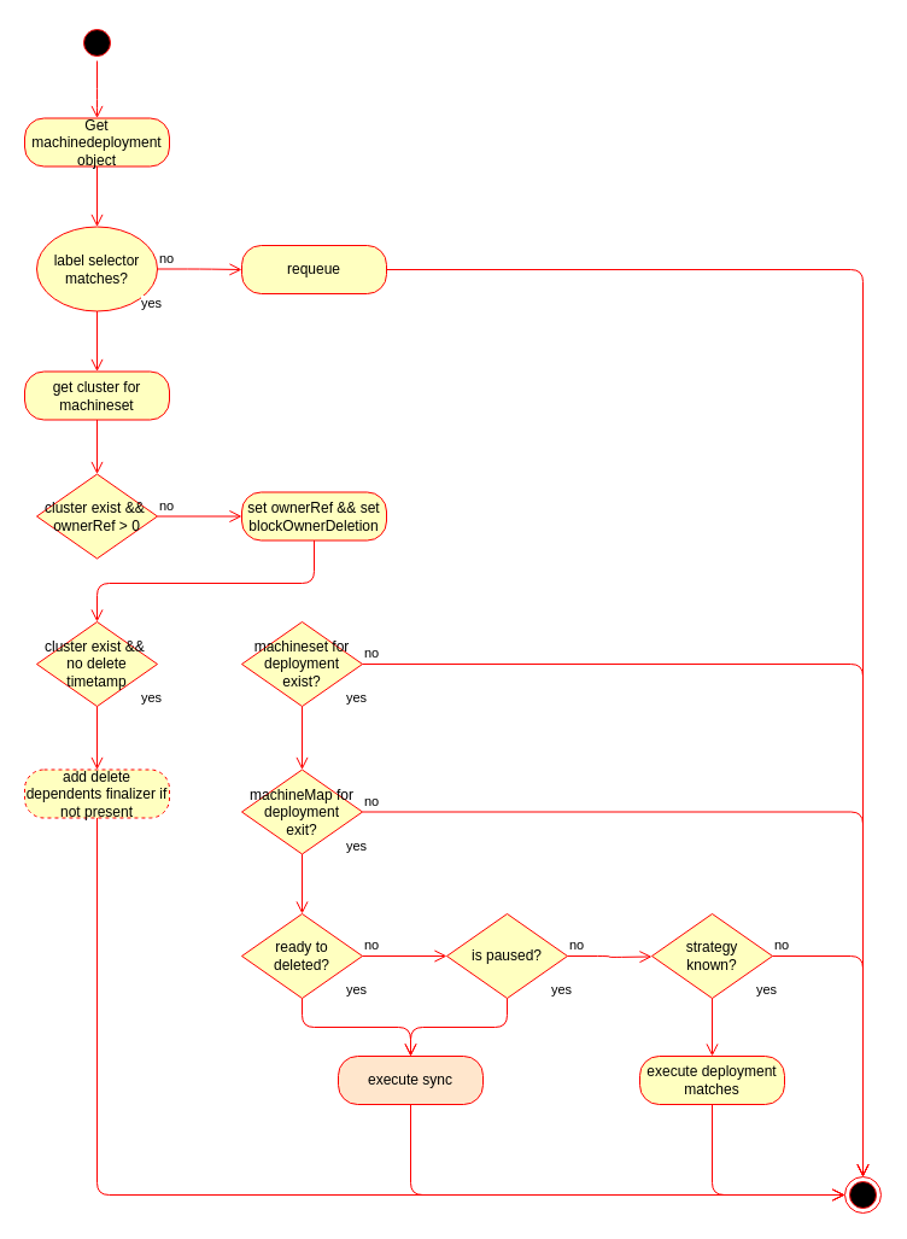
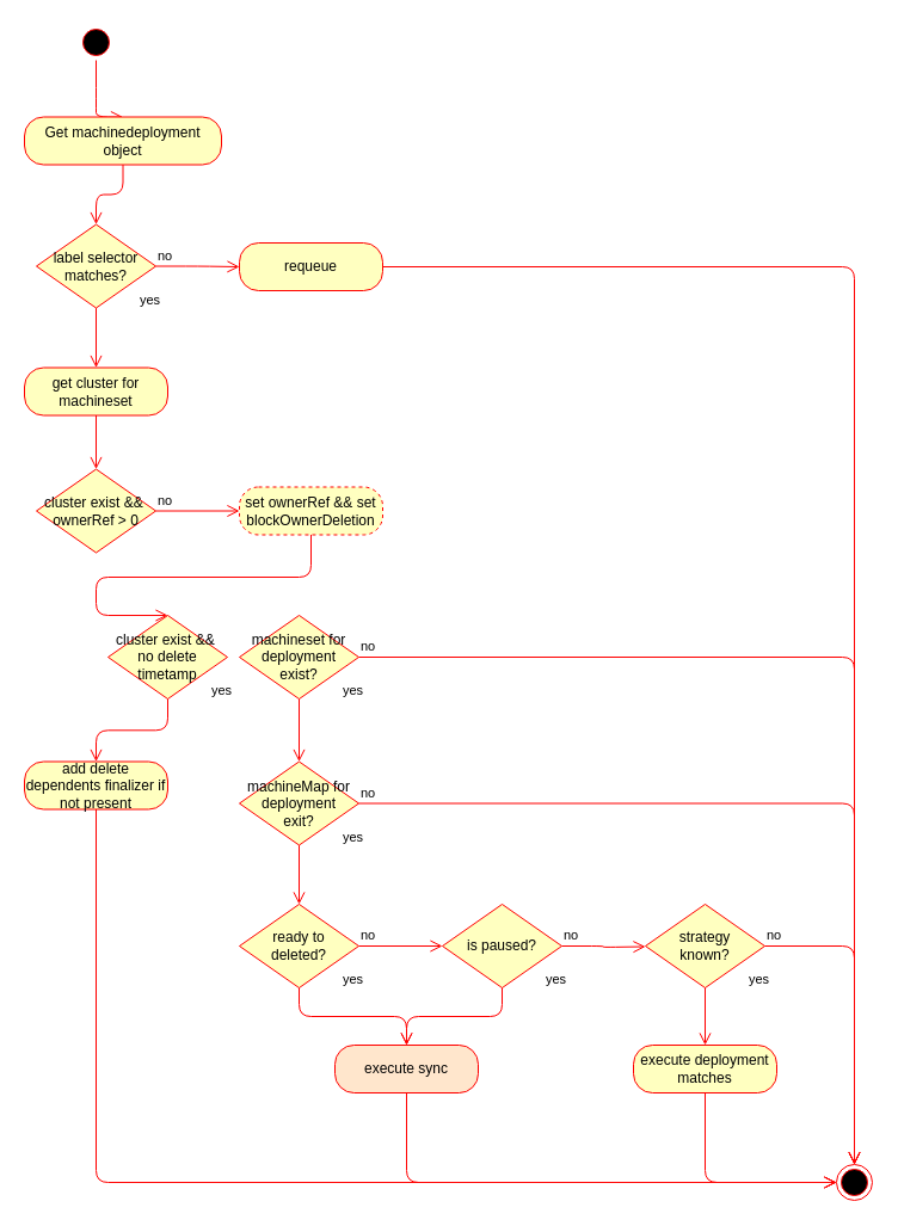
- <mxCell id="4" value="Get machinedeployment object" style="rounded=1;whiteSpace=wrap;html=1;arcSize=40;fontColor=#000000;fillColor=#ffffc0;strokeColor=#ff0000;" parent="1" vertex="1"><mxGeometry x="20" y="97.5" width="120" height="40" as="geometry" /></mxCell>
+ <mxCell id="4" value="Get machinedeployment object" style="rounded=1;whiteSpace=wrap;html=1;arcSize=40;fontColor=#000000;fillColor=#ffffc0;strokeColor=#ff0000;" parent="1" vertex="1"><mxGeometry x="20" y="97.5" width="165" height="40" as="geometry" /></mxCell>
- <mxCell id="6" value="label selector matches?&lt;br&gt;" style="ellipse;whiteSpace=wrap;html=1;fillColor=#ffffc0;strokeColor=#ff0000;" parent="1" vertex="1"><mxGeometry x="30" y="187.5" width="100" height="70" as="geometry" /></mxCell>
+ <mxCell id="6" value="label selector matches?&lt;br&gt;" style="rhombus;whiteSpace=wrap;html=1;fillColor=#ffffc0;strokeColor=#ff0000;" parent="1" vertex="1"><mxGeometry x="30" y="187.5" width="100" height="70" as="geometry" /></mxCell>
- <mxCell id="12" value="set ownerRef &amp;amp;&amp;amp; set blockOwnerDeletion" style="rounded=1;whiteSpace=wrap;html=1;arcSize=40;fontColor=#000000;fillColor=#ffffc0;strokeColor=#ff0000;" parent="1" vertex="1"><mxGeometry x="200" y="407.5" width="120" height="40" as="geometry" /></mxCell>
+ <mxCell id="12" value="set ownerRef &amp;amp;&amp;amp; set blockOwnerDeletion" style="rounded=1;whiteSpace=wrap;html=1;arcSize=40;fontColor=#000000;fillColor=#ffffc0;strokeColor=#ff0000;dashed=1;" parent="1" vertex="1"><mxGeometry x="200" y="407.5" width="120" height="40" as="geometry" /></mxCell>
- <mxCell id="14" value="cluster exist &amp;amp;&amp;amp;&amp;nbsp; no delete timetamp&lt;br&gt;" style="rhombus;whiteSpace=wrap;html=1;fillColor=#ffffc0;strokeColor=#ff0000;" parent="1" vertex="1"><mxGeometry x="30" y="515" width="100" height="70" as="geometry" /></mxCell>
+ <mxCell id="14" value="cluster exist &amp;amp;&amp;amp;&amp;nbsp; no delete timetamp&lt;br&gt;" style="rhombus;whiteSpace=wrap;html=1;fillColor=#ffffc0;strokeColor=#ff0000;" parent="1" vertex="1"><mxGeometry x="90" y="515" width="100" height="70" as="geometry" /></mxCell>
- <mxCell id="16" value="add delete dependents finalizer if not present" style="rounded=1;whiteSpace=wrap;html=1;arcSize=40;fontColor=#000000;fillColor=#ffffc0;strokeColor=#ff0000;dashed=1;" parent="1" vertex="1"><mxGeometry x="20" y="637.5" width="120" height="40" as="geometry" /></mxCell>
+ <mxCell id="16" value="add delete dependents finalizer if not present" style="rounded=1;whiteSpace=wrap;html=1;arcSize=40;fontColor=#000000;fillColor=#ffffc0;strokeColor=#ff0000;" parent="1" vertex="1"><mxGeometry x="20" y="637.5" width="120" height="40" as="geometry" /></mxCell>
